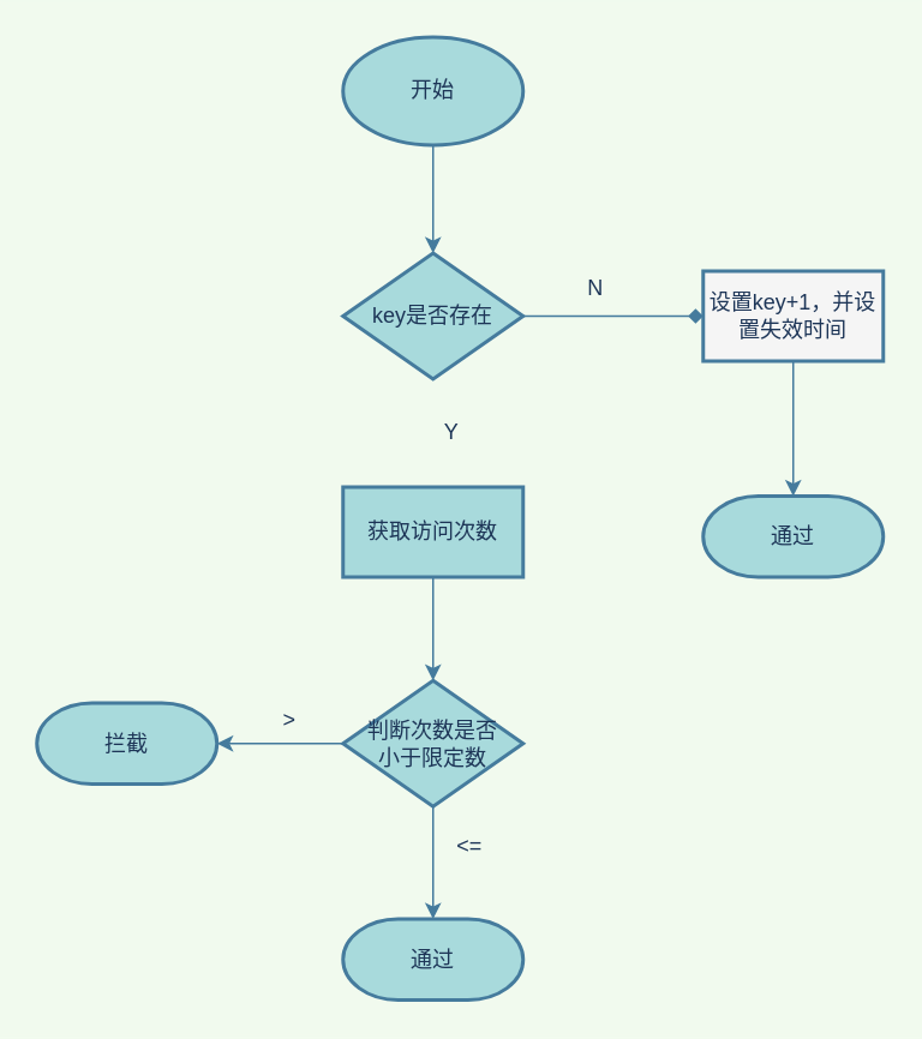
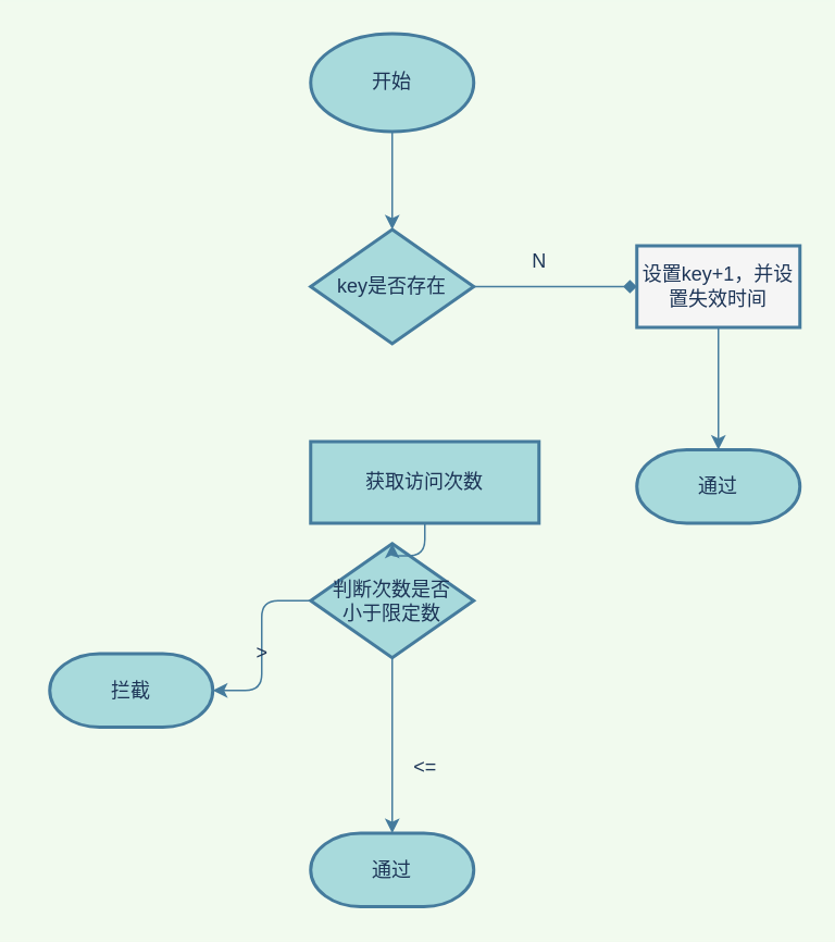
- <mxCell id="9" value="Y" style="text;html=1;align=center;verticalAlign=middle;resizable=0;points=[];autosize=1;fontColor=#1D3557;" vertex="1" parent="1"><mxGeometry x="240" y="230" width="20" height="20" as="geometry" /></mxCell>
- <mxCell id="11" value="获取访问次数" style="whiteSpace=wrap;html=1;absoluteArcSize=1;arcSize=14;strokeWidth=2;fillColor=#A8DADC;strokeColor=#457B9D;fontColor=#1D3557;" vertex="1" parent="1"><mxGeometry x="190" y="270" width="100" height="50" as="geometry" /></mxCell>
+ <mxCell id="11" value="获取访问次数" style="whiteSpace=wrap;html=1;absoluteArcSize=1;arcSize=14;strokeWidth=2;fillColor=#A8DADC;strokeColor=#457B9D;fontColor=#1D3557;" vertex="1" parent="1"><mxGeometry x="190" y="270" width="140" height="50" as="geometry" /></mxCell>
- <mxCell id="14" value="拦截" style="strokeWidth=2;html=1;shape=mxgraph.flowchart.terminator;whiteSpace=wrap;fillColor=#A8DADC;strokeColor=#457B9D;fontColor=#1D3557;" vertex="1" parent="1"><mxGeometry x="20" y="390" width="100" height="45" as="geometry" /></mxCell>
+ <mxCell id="14" value="拦截" style="strokeWidth=2;html=1;shape=mxgraph.flowchart.terminator;whiteSpace=wrap;fillColor=#A8DADC;strokeColor=#457B9D;fontColor=#1D3557;" vertex="1" parent="1"><mxGeometry x="30" y="400" width="100" height="45" as="geometry" /></mxCell>
- <mxCell id="8" value="判断次数是否&lt;br&gt;小于限定数" style="strokeWidth=2;html=1;shape=mxgraph.flowchart.decision;whiteSpace=wrap;fillColor=#A8DADC;strokeColor=#457B9D;fontColor=#1D3557;" vertex="1" parent="1"><mxGeometry x="190" y="377.5" width="100" height="70" as="geometry" /></mxCell>
+ <mxCell id="8" value="判断次数是否&lt;br&gt;小于限定数" style="strokeWidth=2;html=1;shape=mxgraph.flowchart.decision;whiteSpace=wrap;fillColor=#A8DADC;strokeColor=#457B9D;fontColor=#1D3557;" vertex="1" parent="1"><mxGeometry x="190" y="332.5" width="100" height="70" as="geometry" /></mxCell>
